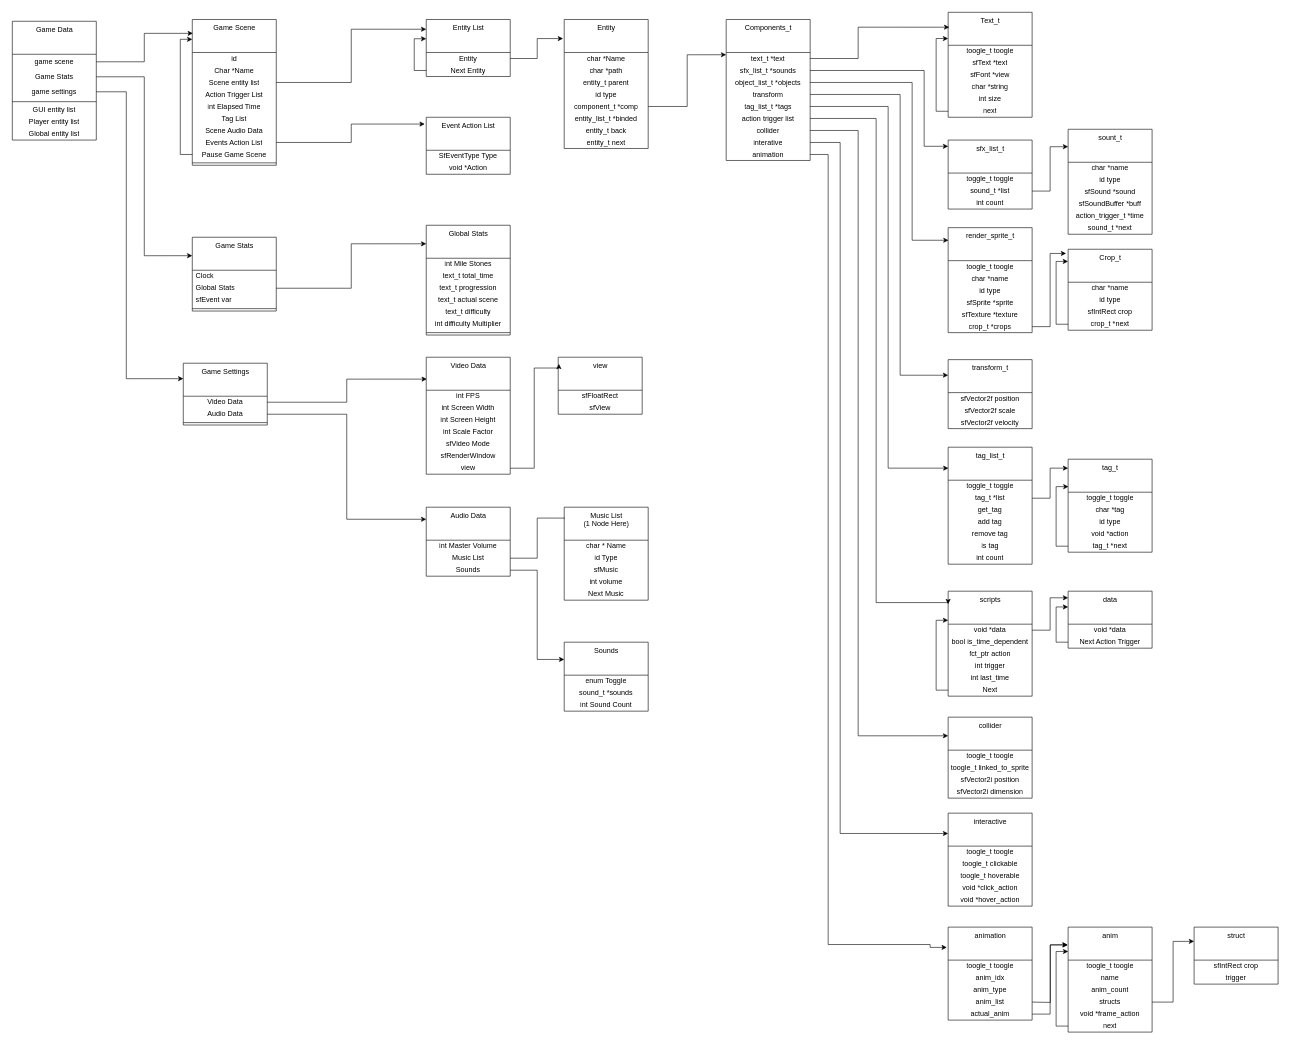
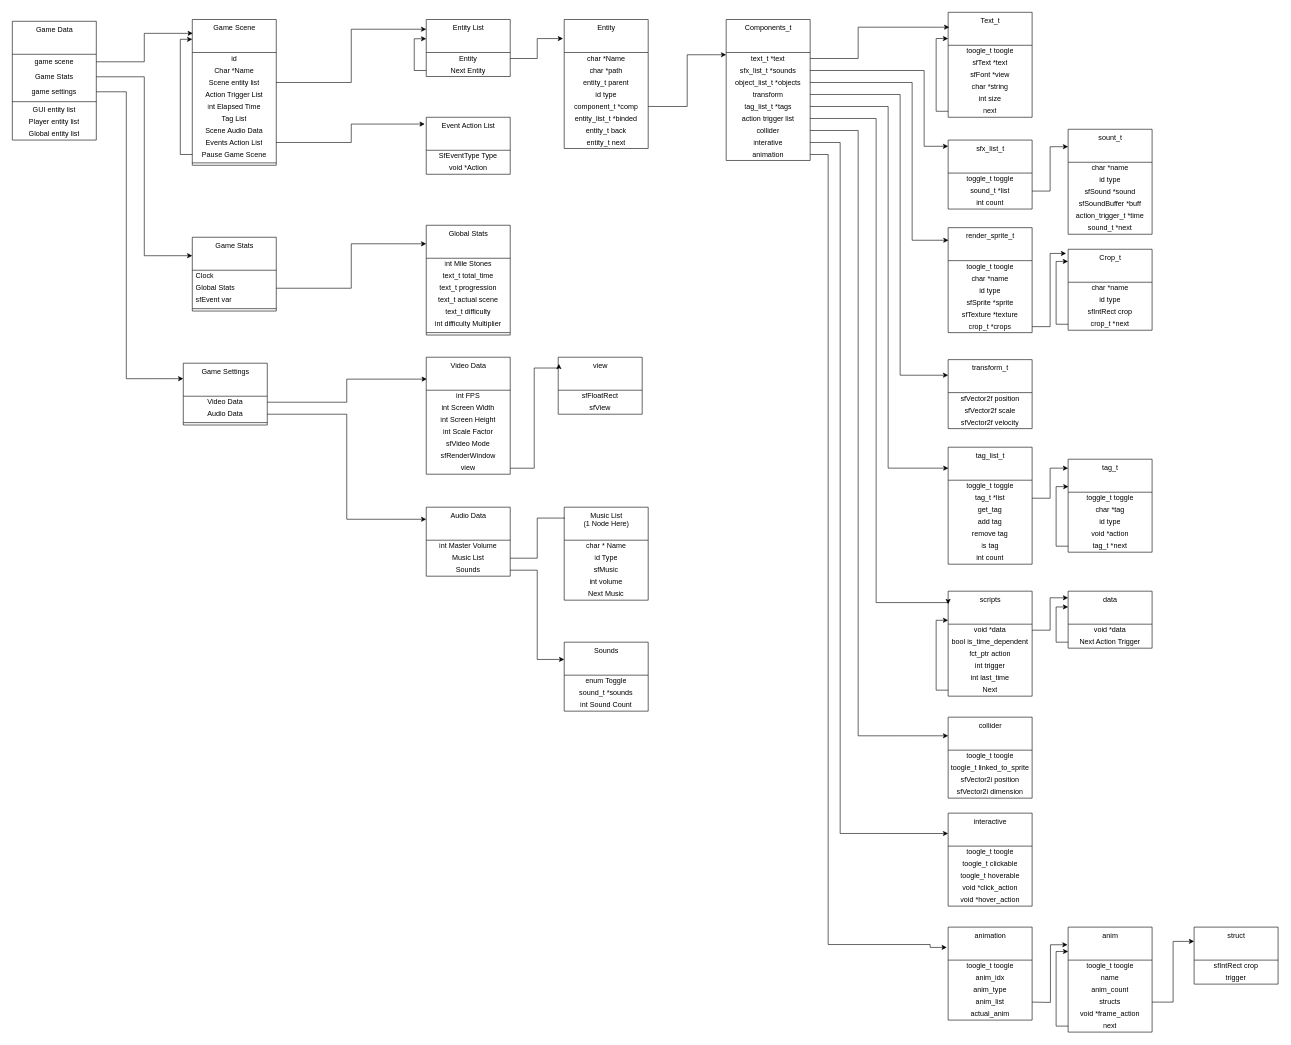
- <mxCell id="200" style="edgeStyle=orthogonalEdgeStyle;rounded=0;orthogonalLoop=1;jettySize=auto;html=1;exitX=1;exitY=0.5;exitDx=0;exitDy=0;entryX=-0.004;entryY=0.17;entryDx=0;entryDy=0;entryPerimeter=0;" edge="1" parent="1" source="189" target="190"><mxGeometry relative="1" as="geometry" /></mxCell>
